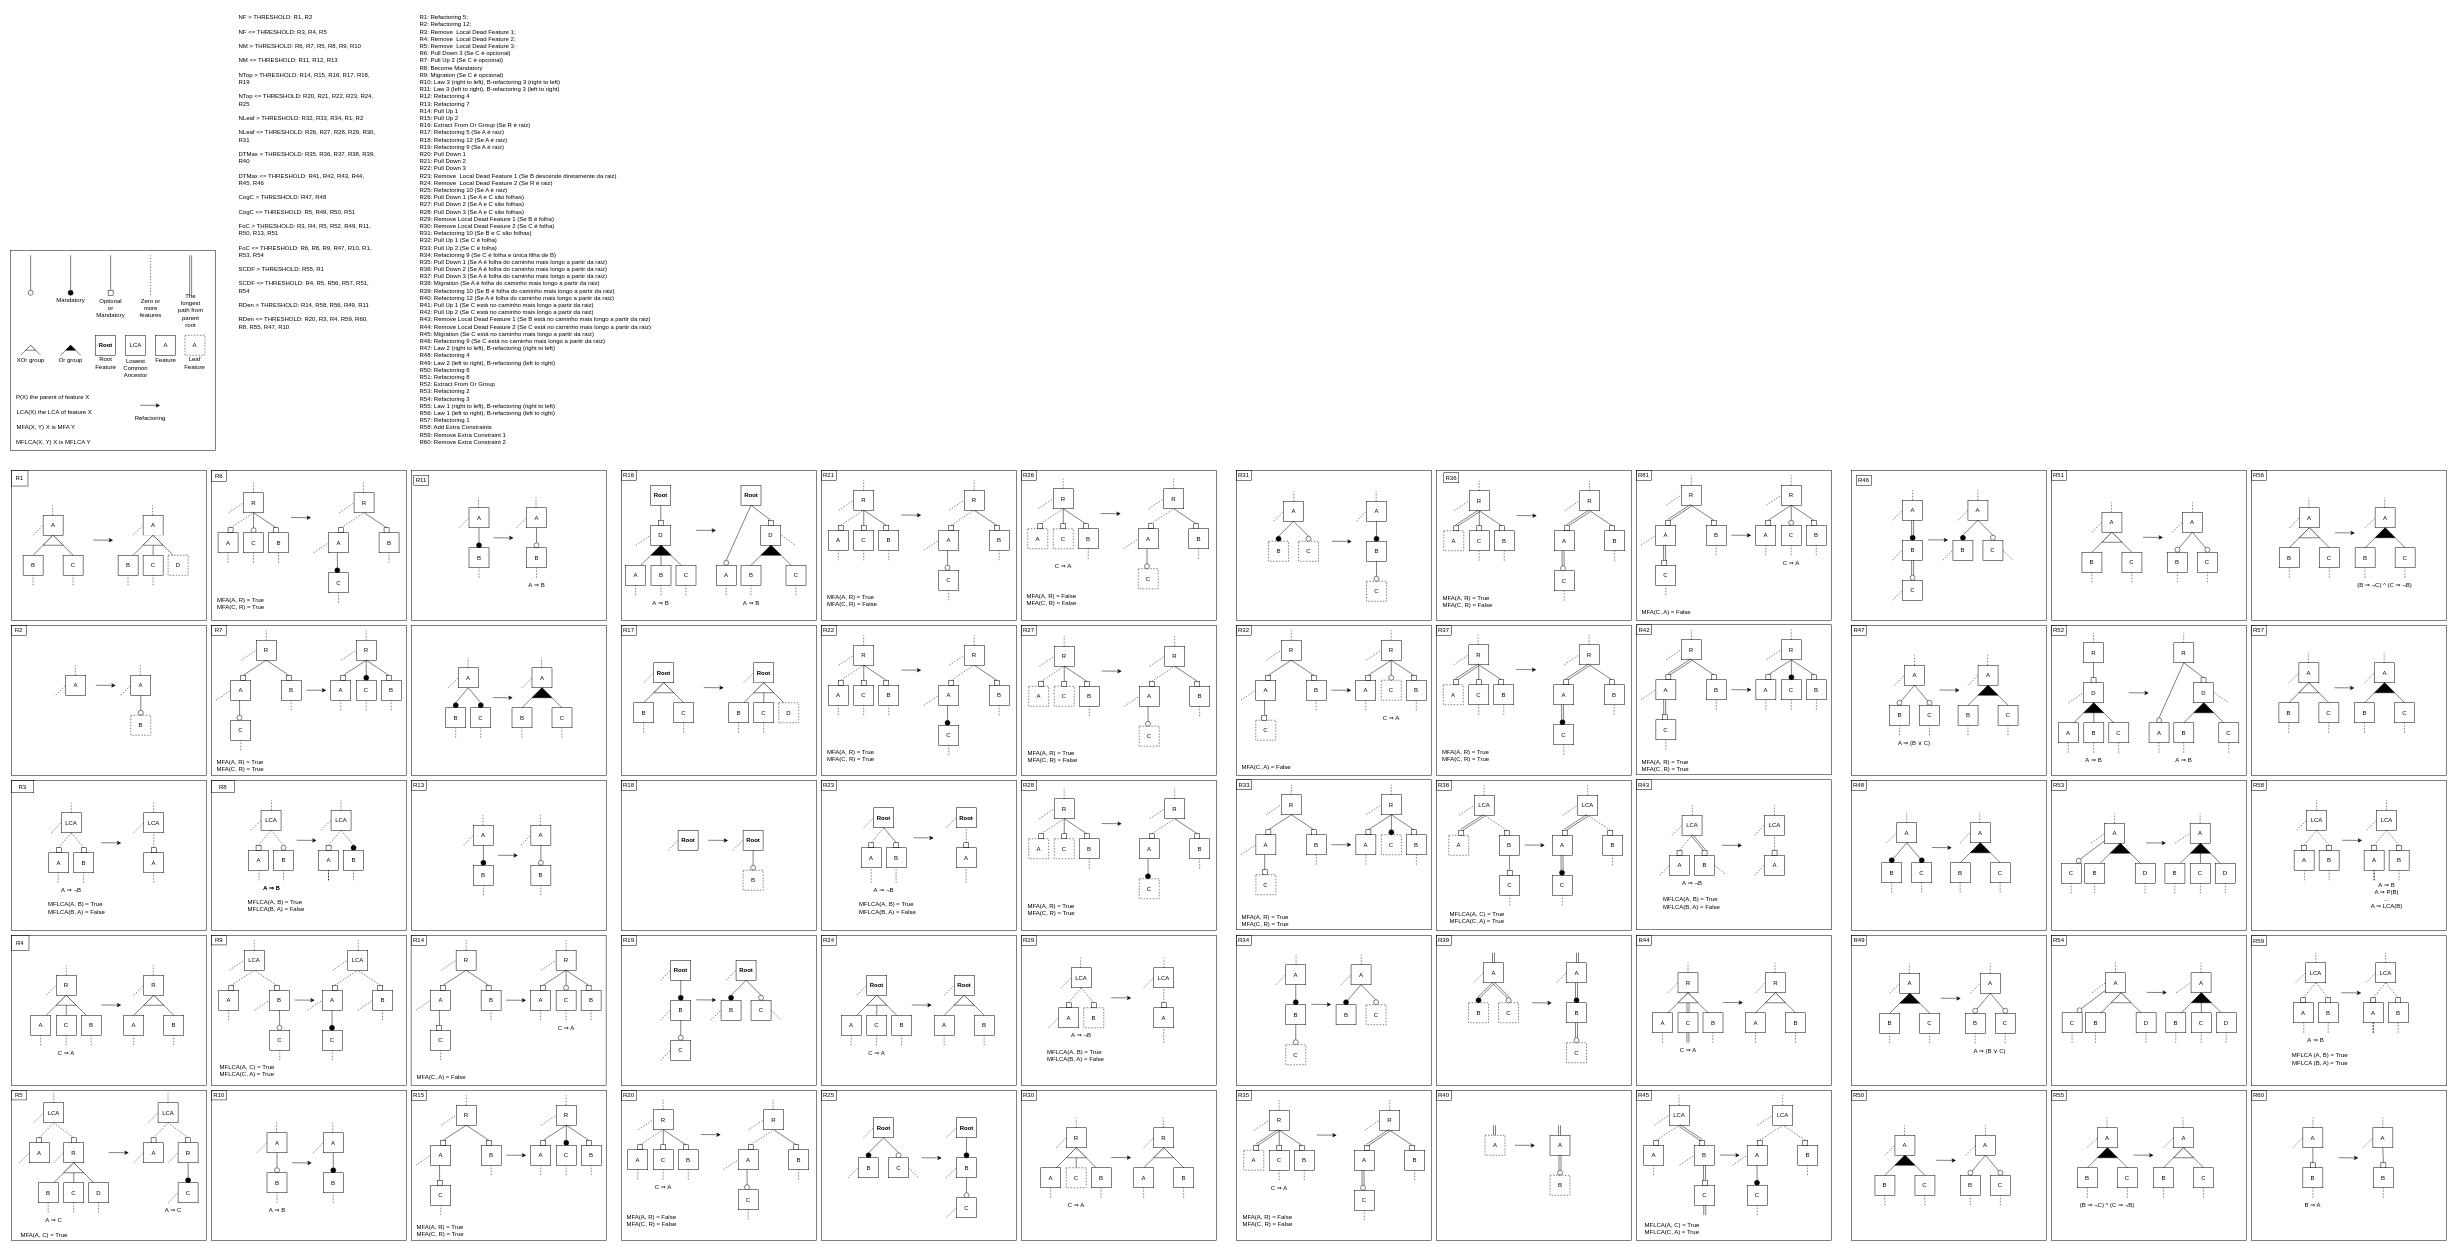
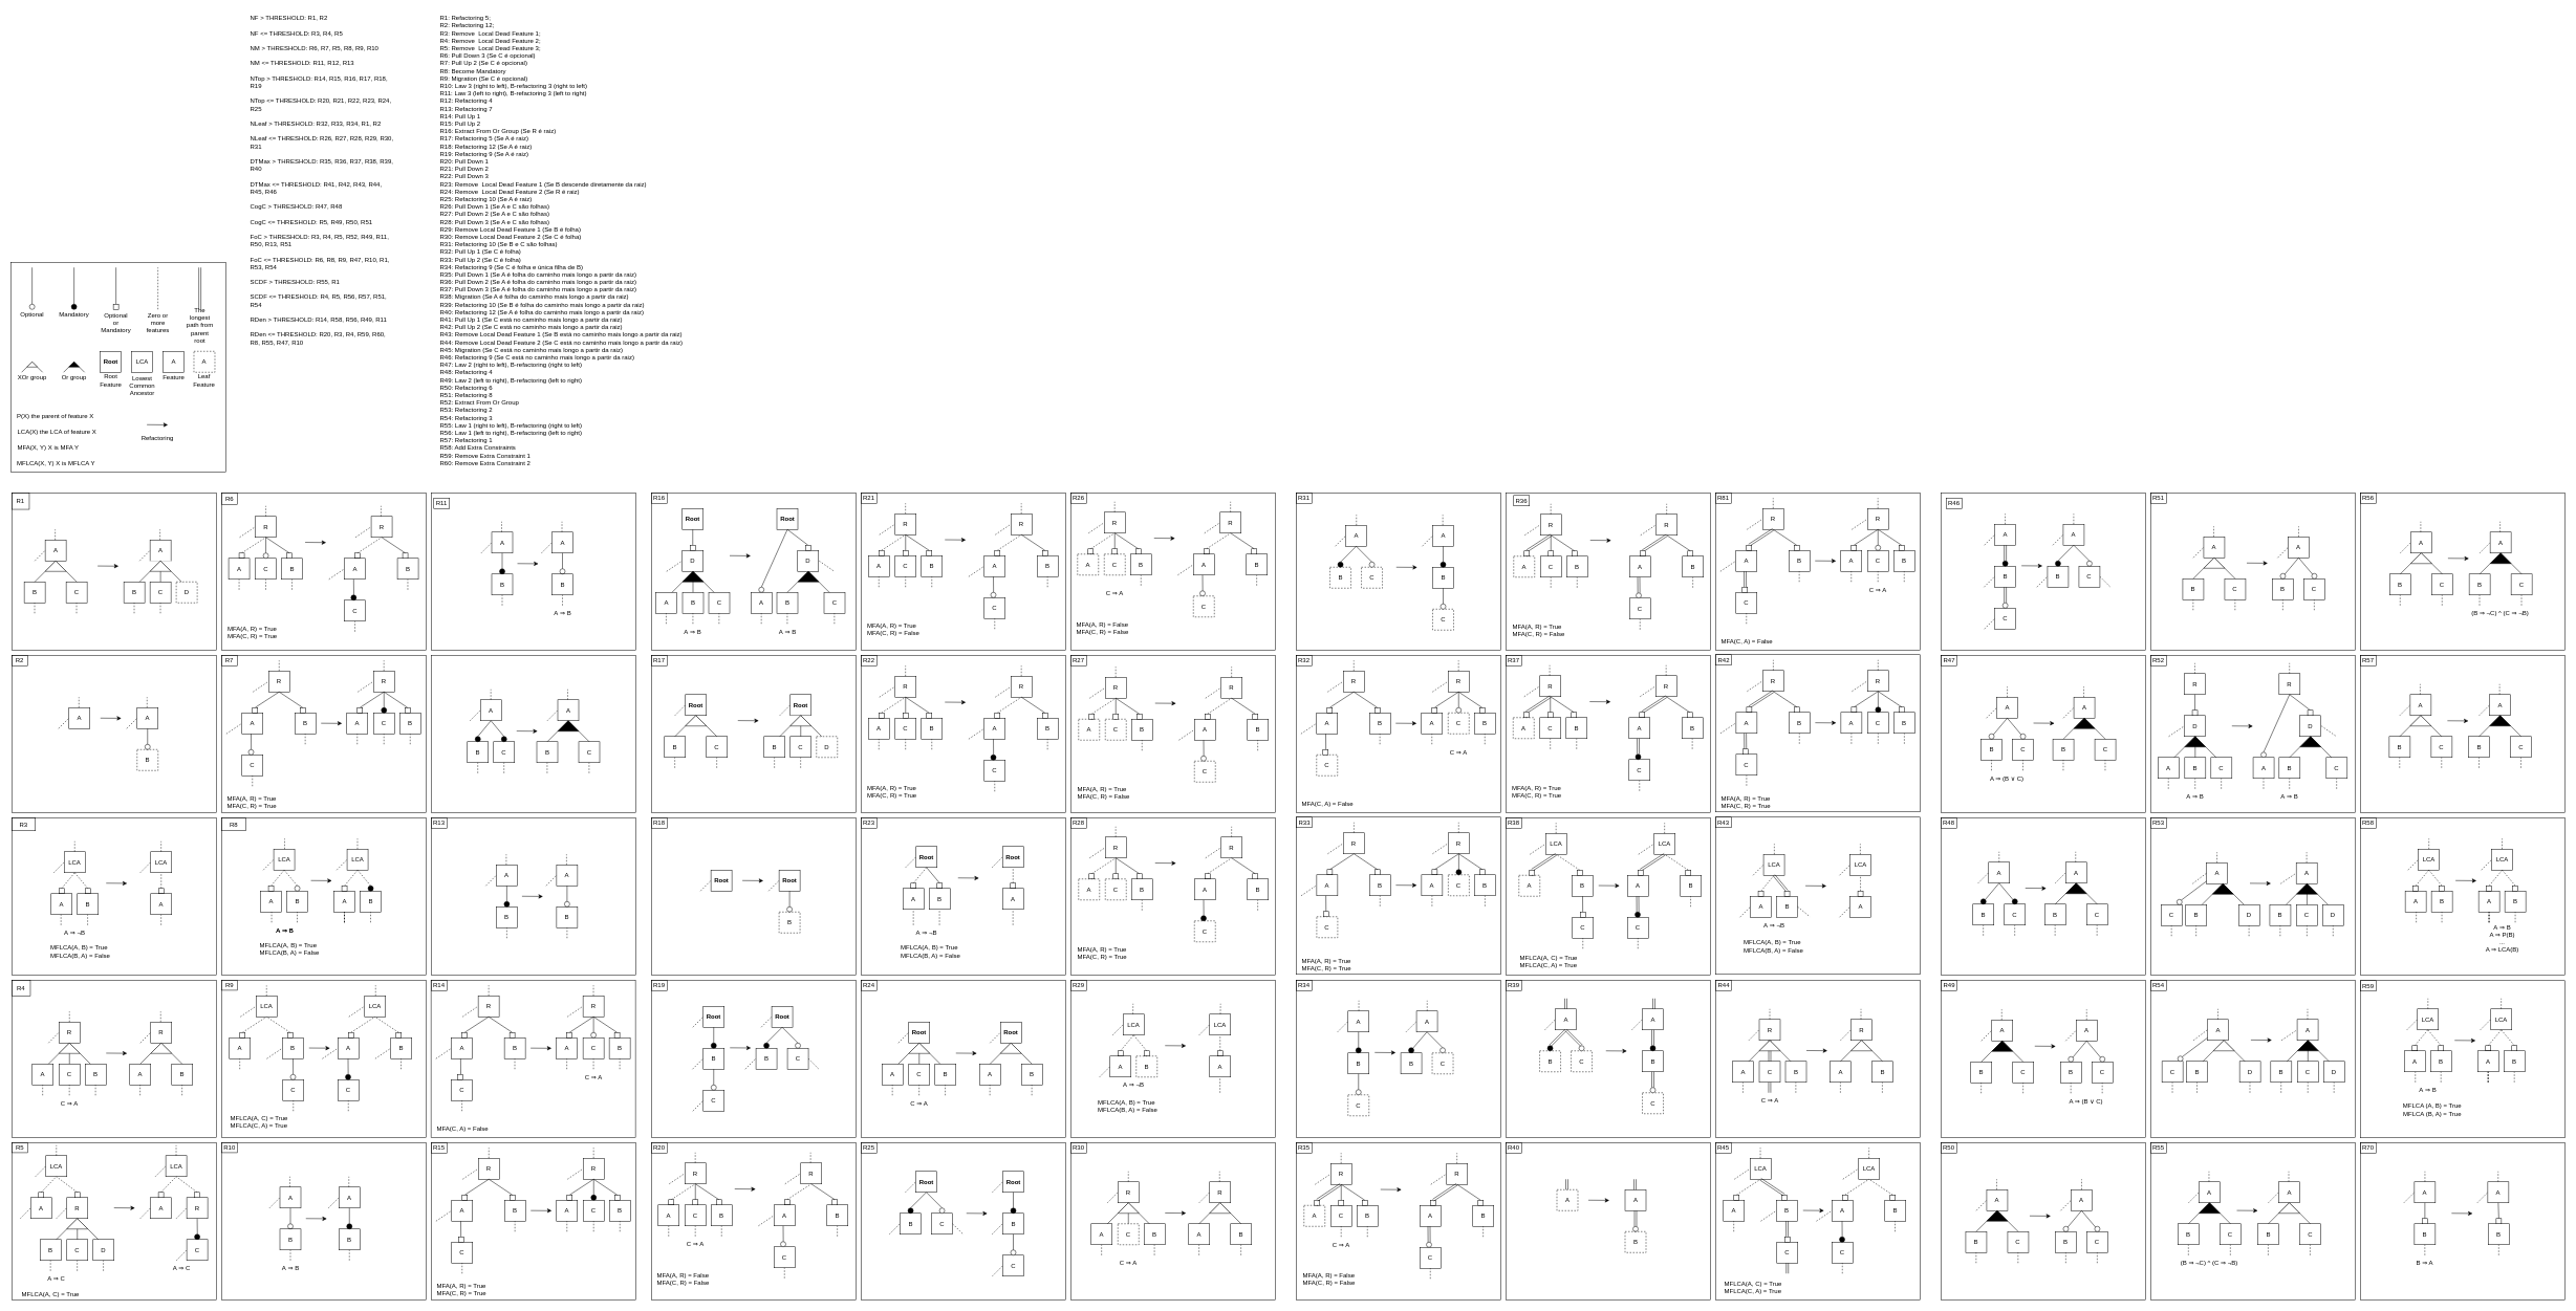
+ <mxCell id="1662" value="Optional" style="text;html=1;strokeColor=none;fillColor=none;align=center;verticalAlign=middle;whiteSpace=wrap;rounded=0;labelBackgroundColor=none;" parent="1658" vertex="1"><mxGeometry y="80" width="60" height="20" as="geometry" /></mxCell>
- <mxCell id="1596" value="R60" style="text;html=1;strokeColor=default;fillColor=none;align=center;verticalAlign=middle;whiteSpace=wrap;rounded=0;labelBackgroundColor=none;" parent="1" vertex="1"><mxGeometry x="4502" y="2180" width="30" height="20" as="geometry" /></mxCell>
+ <mxCell id="1596" value="R70" style="text;html=1;strokeColor=default;fillColor=none;align=center;verticalAlign=middle;whiteSpace=wrap;rounded=0;labelBackgroundColor=none;" parent="1" vertex="1"><mxGeometry x="4502" y="2180" width="30" height="20" as="geometry" /></mxCell>
- <mxCell id="214" value="MFA(A, C) = True" style="text;html=1;strokeColor=none;fillColor=none;align=left;verticalAlign=middle;whiteSpace=wrap;rounded=0;labelBackgroundColor=none;" parent="1" vertex="1"><mxGeometry x="38.5" y="2465" width="115" height="10" as="geometry" /></mxCell>
+ <mxCell id="214" value="MFLCA(A, C) = True" style="text;html=1;strokeColor=none;fillColor=none;align=left;verticalAlign=middle;whiteSpace=wrap;rounded=0;labelBackgroundColor=none;" parent="1" vertex="1"><mxGeometry x="38.5" y="2465" width="115" height="10" as="geometry" /></mxCell>
